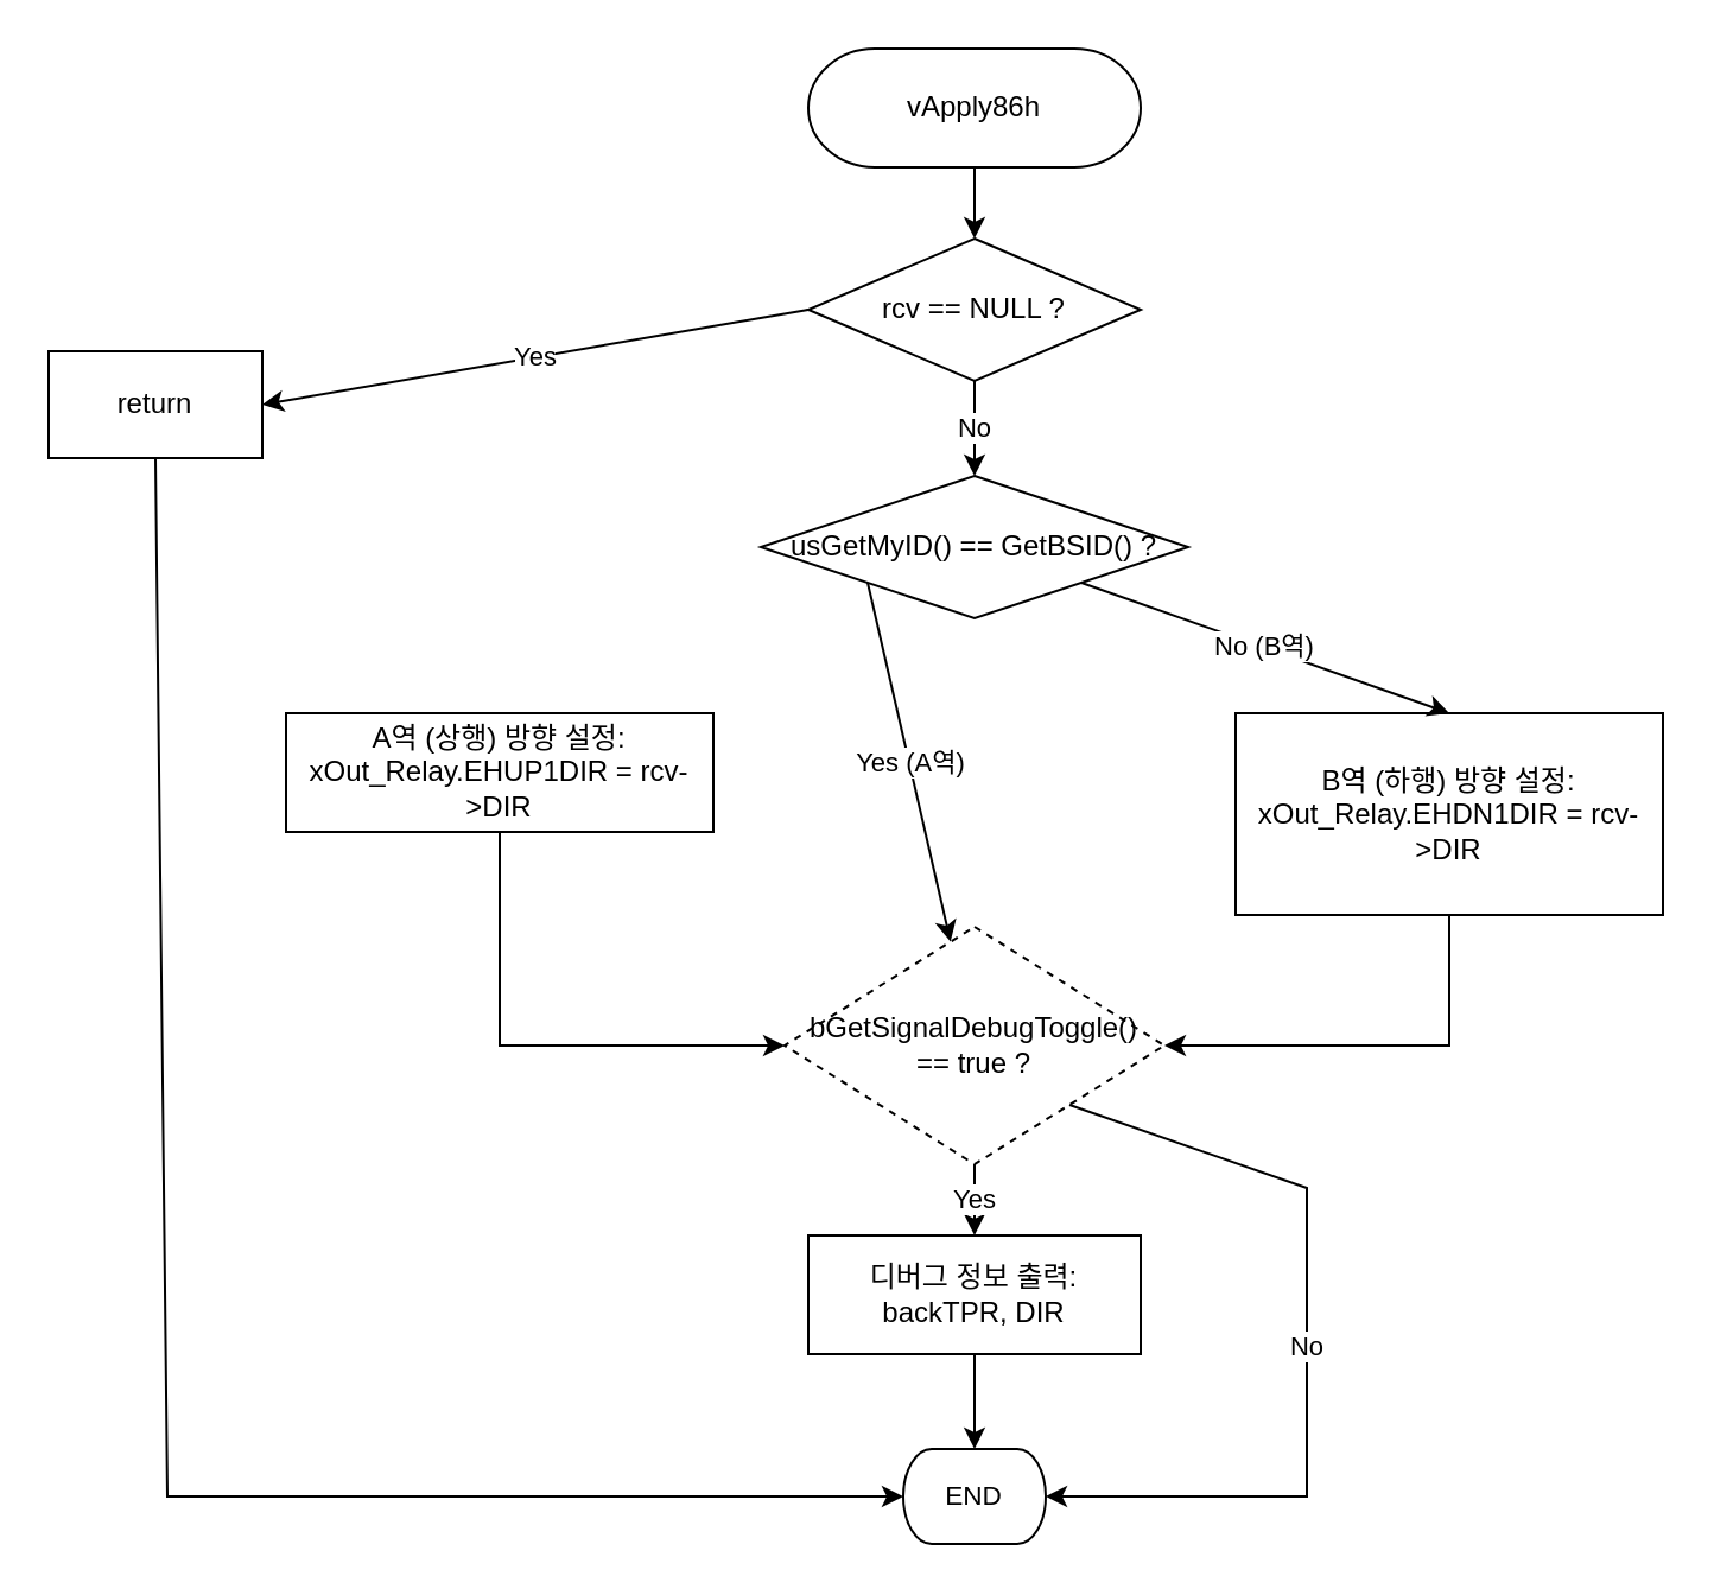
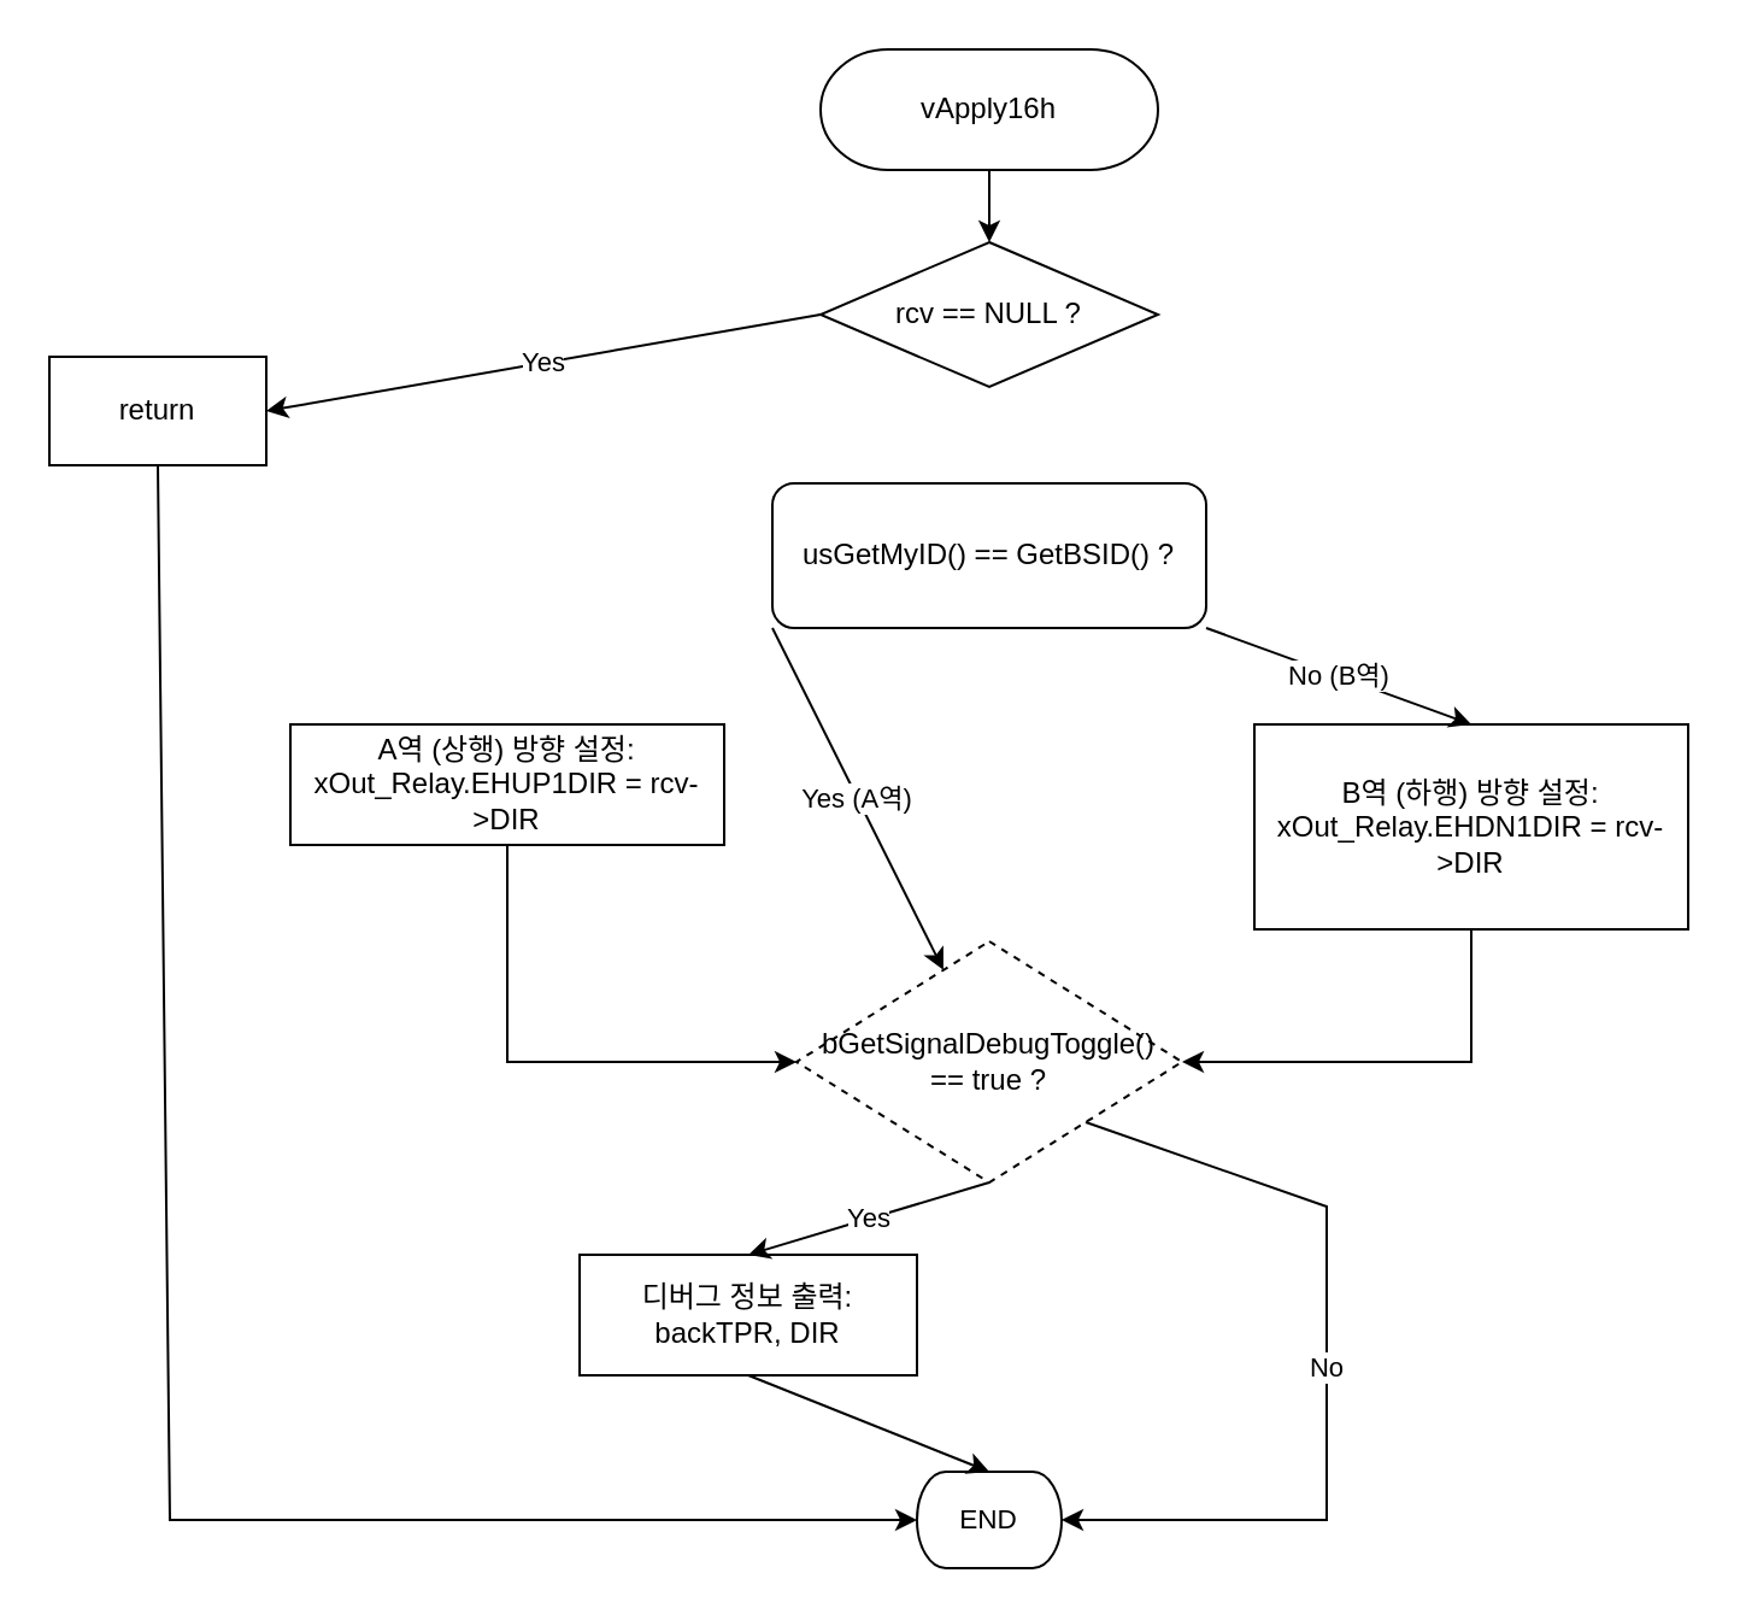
- <mxCell id="2" value="&lt;div style=&quot;&quot;&gt;&lt;font style=&quot;direction: ltr; line-height: 120%; opacity: 1;&quot;&gt;vApply86h&lt;/font&gt;&lt;/div&gt;" style="verticalAlign=middle;align=center;overflow=width;vsdxID=2;fillColor=#FFFFFF;gradientColor=none;shape=stencil(tVLLDsIgEPwajiQIMfFe638Qu22JCM2Ctv69kK0Rm9qDibeZndkXC1NV6PUATIoQ0V9gNE3smToyKY3rAU1MiKmaqar1CB36m2uIDzo7M7r6e64wUZ4UOUWKB9GdIH4irzWu8B42vRrPScNFXZzN+5mvl3qJXE8mcPRRR+Pdh2Y1dsBTE95a3c0TkBRGgKEIb6wg1/r+ssCXd/vLCgm8z9caa+n6pb48dwrRV1H1Ew==);strokeColor=#000000;spacingTop=-1;spacingBottom=-1;spacingLeft=-1;spacingRight=-1;points=[[0.5,1,0],[0.5,0,0],[0,0.5,0],[1,0.5,0]];labelBackgroundColor=none;rounded=0;html=1;whiteSpace=wrap;strokeWidth=1;fontStyle=0" vertex="1" parent="1"><mxGeometry x="340" y="20" width="140" height="50" as="geometry" /></mxCell>
+ <mxCell id="2" value="&lt;div style=&quot;&quot;&gt;&lt;font style=&quot;direction: ltr; line-height: 120%; opacity: 1;&quot;&gt;vApply16h&lt;/font&gt;&lt;/div&gt;" style="verticalAlign=middle;align=center;overflow=width;vsdxID=2;fillColor=#FFFFFF;gradientColor=none;shape=stencil(tVLLDsIgEPwajiQIMfFe638Qu22JCM2Ctv69kK0Rm9qDibeZndkXC1NV6PUATIoQ0V9gNE3smToyKY3rAU1MiKmaqar1CB36m2uIDzo7M7r6e64wUZ4UOUWKB9GdIH4irzWu8B42vRrPScNFXZzN+5mvl3qJXE8mcPRRR+Pdh2Y1dsBTE95a3c0TkBRGgKEIb6wg1/r+ssCXd/vLCgm8z9caa+n6pb48dwrRV1H1Ew==);strokeColor=#000000;spacingTop=-1;spacingBottom=-1;spacingLeft=-1;spacingRight=-1;points=[[0.5,1,0],[0.5,0,0],[0,0.5,0],[1,0.5,0]];labelBackgroundColor=none;rounded=0;html=1;whiteSpace=wrap;strokeWidth=1;fontStyle=0" vertex="1" parent="1"><mxGeometry x="340" y="20" width="140" height="50" as="geometry" /></mxCell>
- <mxCell id="13" value="No" style="endArrow=classic;html=1;rounded=0;exitX=0.5;exitY=1;exitDx=0;exitDy=0;entryX=0.5;entryY=0;entryDx=0;entryDy=0;" edge="1" parent="1" source="3" target="5"><mxGeometry width="50" height="50" relative="1" as="geometry"><mxPoint x="410" y="160" as="sourcePoint" /><mxPoint x="410" y="200" as="targetPoint" /></mxGeometry></mxCell>
- <mxCell id="5" value="usGetMyID() == GetBSID() ?" style="rhombus;whiteSpace=wrap;html=1;strokeWidth=1;fontStyle=0;fillColor=none;strokeColor=#000000;" vertex="1" parent="1"><mxGeometry x="320" y="200" width="180" height="60" as="geometry" /></mxCell>
+ <mxCell id="5" value="usGetMyID() == GetBSID() ?" style="whiteSpace=wrap;html=1;strokeWidth=1;fontStyle=0;fillColor=none;strokeColor=#000000;rounded=1;" vertex="1" parent="1"><mxGeometry x="320" y="200" width="180" height="60" as="geometry" /></mxCell>
- <mxCell id="9" value="디버그 정보 출력:&#10;backTPR, DIR" style="rounded=0;whiteSpace=wrap;html=1;strokeWidth=1;fontStyle=0;fillColor=none;strokeColor=#000000;" vertex="1" parent="1"><mxGeometry x="340" y="520" width="140" height="50" as="geometry" /></mxCell>
+ <mxCell id="9" value="디버그 정보 출력:&#10;backTPR, DIR" style="rounded=0;whiteSpace=wrap;html=1;strokeWidth=1;fontStyle=0;fillColor=none;strokeColor=#000000;" vertex="1" parent="1"><mxGeometry x="240" y="520" width="140" height="50" as="geometry" /></mxCell>
